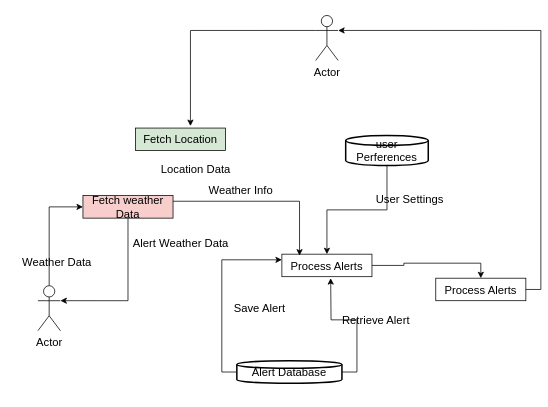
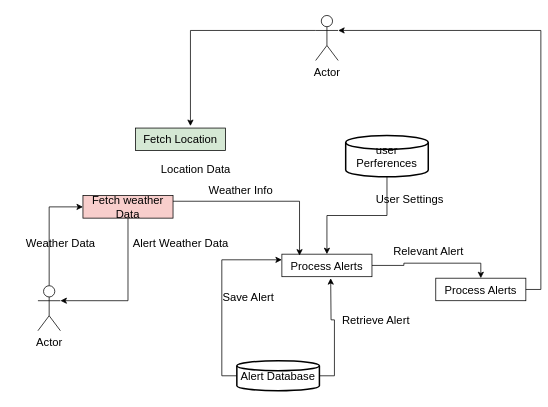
- <mxCell id="12" value="user Perferences" style="strokeWidth=2;html=1;shape=mxgraph.flowchart.database;whiteSpace=wrap;fontSize=15;" parent="1" vertex="1"><mxGeometry x="460" y="180" width="110" height="40" as="geometry" /></mxCell>
+ <mxCell id="12" value="user Perferences" style="strokeWidth=2;html=1;shape=mxgraph.flowchart.database;whiteSpace=wrap;fontSize=15;" parent="1" vertex="1"><mxGeometry x="460" y="180" width="110" height="55" as="geometry" /></mxCell>
+ <mxCell id="25" value="Relevant Alert" style="text;html=1;align=center;verticalAlign=middle;resizable=0;points=[];autosize=1;strokeColor=none;fillColor=none;fontSize=15;" parent="1" vertex="1"><mxGeometry x="510" y="318" width="120" height="30" as="geometry" /></mxCell>
- <mxCell id="14" value="Weather Data" style="text;html=1;align=center;verticalAlign=middle;resizable=0;points=[];autosize=1;strokeColor=none;fillColor=none;fontSize=15;" parent="1" vertex="1"><mxGeometry x="15" y="333" width="120" height="30" as="geometry" /></mxCell>
+ <mxCell id="14" value="Weather Data" style="text;html=1;align=center;verticalAlign=middle;resizable=0;points=[];autosize=1;strokeColor=none;fillColor=none;fontSize=15;" parent="1" vertex="1"><mxGeometry x="20" y="308" width="120" height="30" as="geometry" /></mxCell>
- <mxCell id="22" value="Sav&lt;span style=&quot;background-color: initial; font-size: 15px;&quot;&gt;e Alert&lt;/span&gt;" style="text;html=1;align=center;verticalAlign=middle;resizable=0;points=[];autosize=1;strokeColor=none;fillColor=none;fontSize=15;" parent="1" vertex="1"><mxGeometry x="300" y="395" width="90" height="30" as="geometry" /></mxCell>
+ <mxCell id="22" value="Sav&lt;span style=&quot;background-color: initial; font-size: 15px;&quot;&gt;e Alert&lt;/span&gt;" style="text;html=1;align=center;verticalAlign=middle;resizable=0;points=[];autosize=1;strokeColor=none;fillColor=none;fontSize=15;" parent="1" vertex="1"><mxGeometry x="285" y="380" width="90" height="30" as="geometry" /></mxCell>
- <mxCell id="21" value="Alert Database" style="strokeWidth=2;html=1;shape=mxgraph.flowchart.database;whiteSpace=wrap;fontSize=15;" parent="1" vertex="1"><mxGeometry x="315" y="480" width="140" height="30" as="geometry" /></mxCell>
+ <mxCell id="21" value="Alert Database" style="strokeWidth=2;html=1;shape=mxgraph.flowchart.database;whiteSpace=wrap;fontSize=15;" parent="1" vertex="1"><mxGeometry x="315" y="480" width="110" height="40" as="geometry" /></mxCell>
